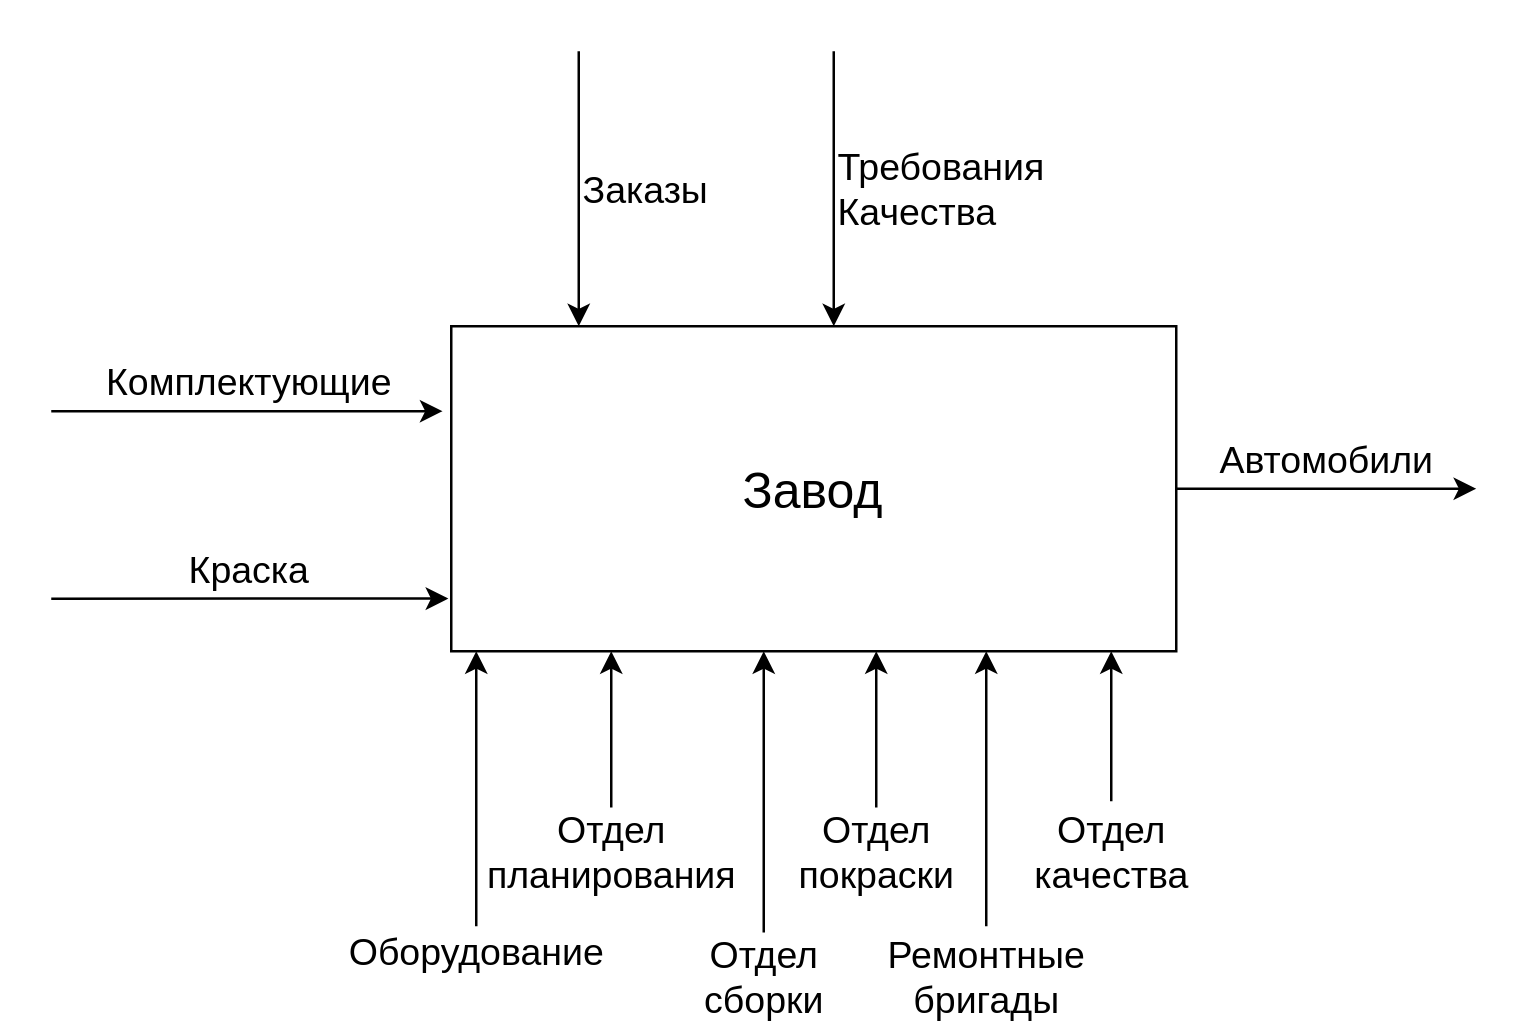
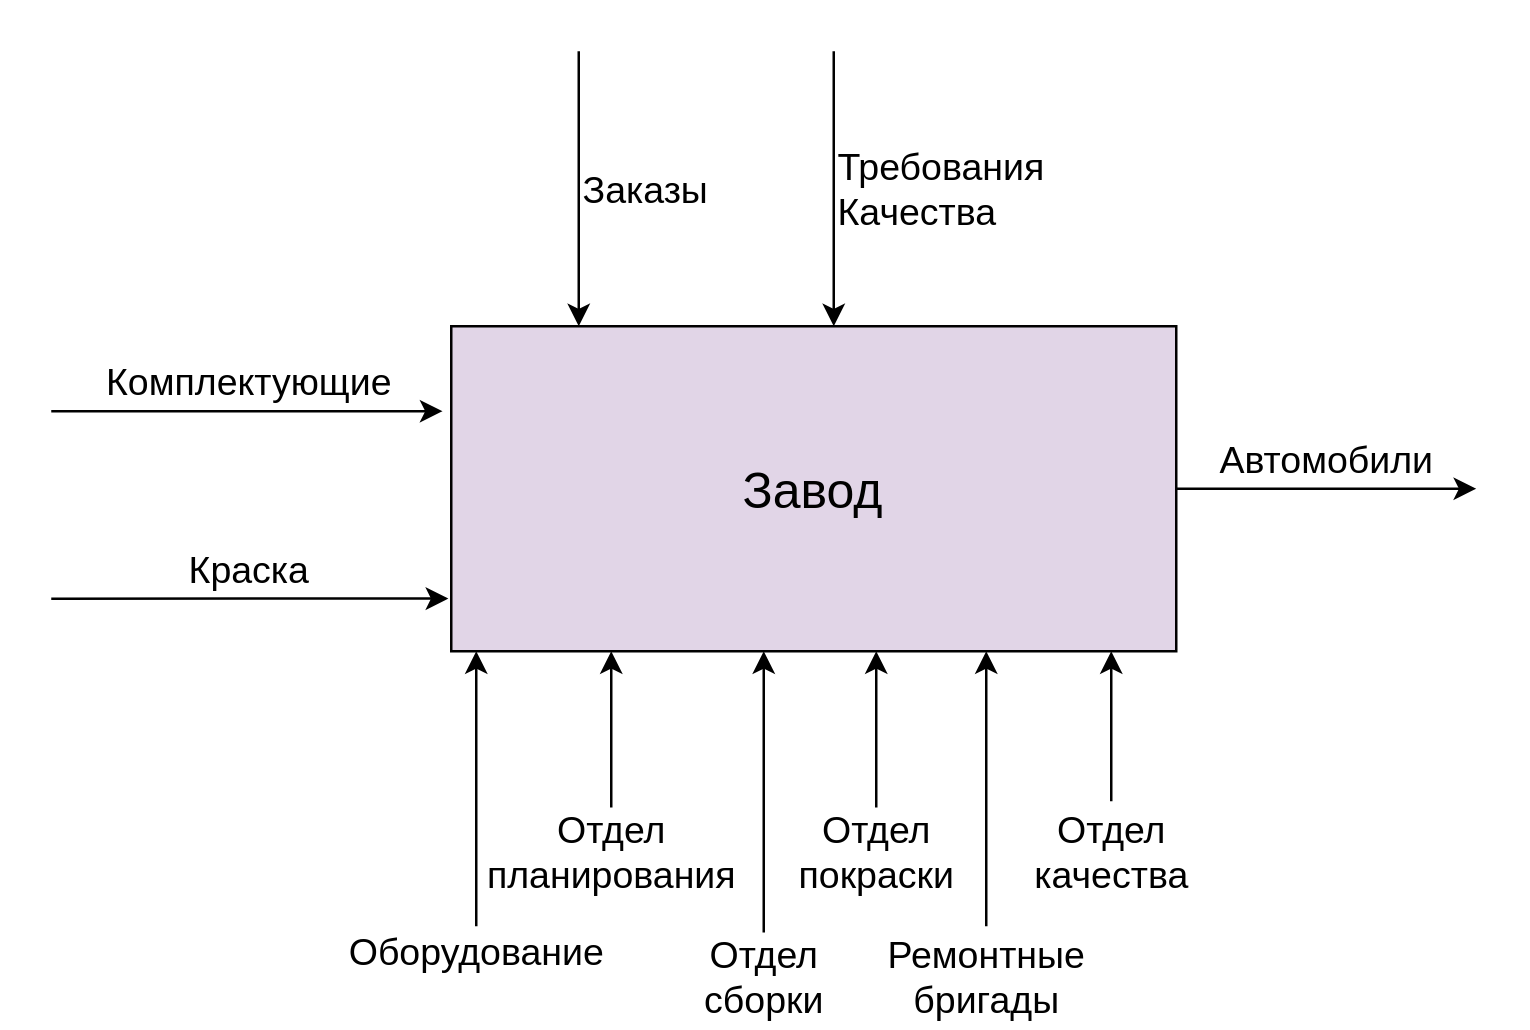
- <mxCell id="13" value="&lt;font style=&quot;font-size: 20px&quot;&gt;Завод&lt;/font&gt;" style="rounded=0;whiteSpace=wrap;html=1;" vertex="1" parent="1"><mxGeometry x="180" y="130" width="290" height="130" as="geometry" /></mxCell>
+ <mxCell id="13" value="&lt;font style=&quot;font-size: 20px&quot;&gt;Завод&lt;/font&gt;" style="rounded=0;whiteSpace=wrap;html=1;fillColor=#e1d5e7;" vertex="1" parent="1"><mxGeometry x="180" y="130" width="290" height="130" as="geometry" /></mxCell>
